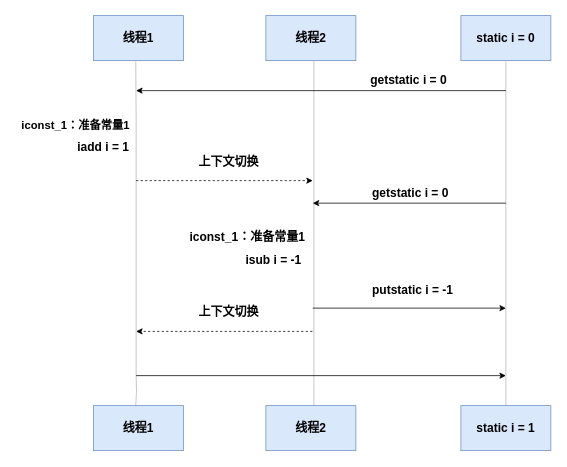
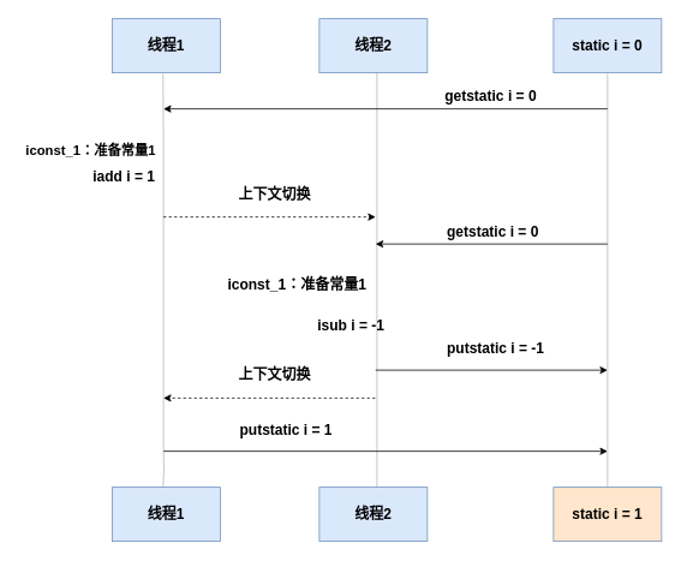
- <mxCell id="16" value="&lt;font style=&quot;font-size: 16px;&quot;&gt;&lt;b&gt;isub i = -1&lt;/b&gt;&lt;/font&gt;" style="text;html=1;align=center;verticalAlign=middle;resizable=0;points=[];autosize=1;strokeColor=none;fillColor=none;" vertex="1" parent="1"><mxGeometry x="314" y="330" width="100" height="30" as="geometry" /></mxCell>
+ <mxCell id="16" value="&lt;font style=&quot;font-size: 16px;&quot;&gt;&lt;b&gt;isub i = -1&lt;/b&gt;&lt;/font&gt;" style="text;html=1;align=center;verticalAlign=middle;resizable=0;points=[];autosize=1;strokeColor=none;fillColor=none;" vertex="1" parent="1"><mxGeometry x="339" y="345" width="100" height="30" as="geometry" /></mxCell>
+ <mxCell id="19" value="&lt;b style=&quot;forced-color-adjust: none; color: rgb(0, 0, 0); font-family: Helvetica; font-size: 16px; font-style: normal; font-variant-ligatures: normal; font-variant-caps: normal; letter-spacing: normal; orphans: 2; text-align: center; text-indent: 0px; text-transform: none; widows: 2; word-spacing: 0px; -webkit-text-stroke-width: 0px; white-space: nowrap; background-color: rgb(255, 255, 255); text-decoration-thickness: initial; text-decoration-style: initial; text-decoration-color: initial;&quot;&gt;putstatic i = 1&lt;/b&gt;" style="text;whiteSpace=wrap;html=1;" vertex="1" parent="1"><mxGeometry x="264" y="460" width="140" height="40" as="geometry" /></mxCell>
- <mxCell id="10" value="&lt;font style=&quot;font-size: 16px;&quot;&gt;&lt;b&gt;static i = 1&lt;/b&gt;&lt;/font&gt;" style="rounded=0;whiteSpace=wrap;html=1;fillColor=#dae8fc;strokeColor=#6c8ebf;" vertex="1" parent="1"><mxGeometry x="614" y="540" width="120" height="60" as="geometry" /></mxCell>
+ <mxCell id="10" value="&lt;font style=&quot;font-size: 16px;&quot;&gt;&lt;b&gt;static i = 1&lt;/b&gt;&lt;/font&gt;" style="rounded=0;whiteSpace=wrap;html=1;fillColor=#ffe6cc;strokeColor=#6c8ebf;" vertex="1" parent="1"><mxGeometry x="614" y="540" width="120" height="60" as="geometry" /></mxCell>
